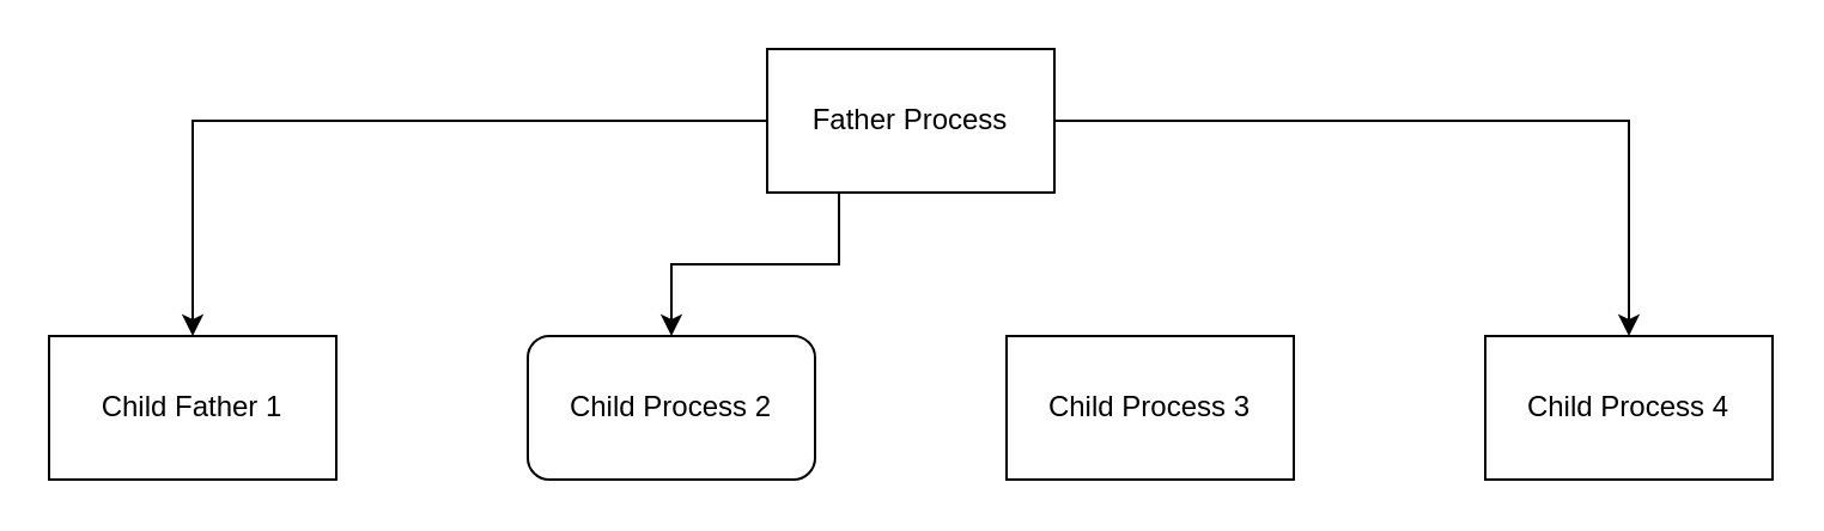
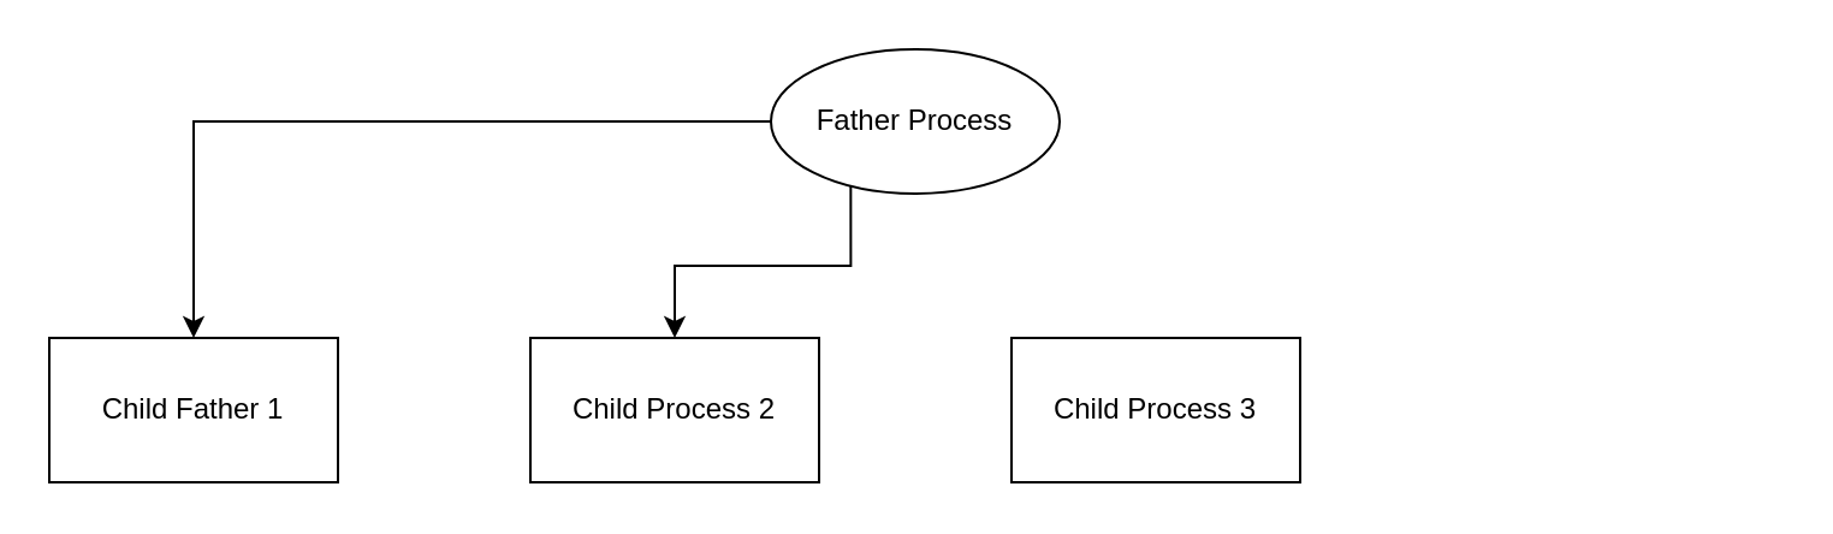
- <mxCell id="5" value="Father Process" style="rounded=0;whiteSpace=wrap;html=1;" vertex="1" parent="1"><mxGeometry x="320" y="20" width="120" height="60" as="geometry" /></mxCell>
+ <mxCell id="5" value="Father Process" style="ellipse;whiteSpace=wrap;html=1;" vertex="1" parent="1"><mxGeometry x="320" y="20" width="120" height="60" as="geometry" /></mxCell>
- <mxCell id="4" style="edgeStyle=orthogonalEdgeStyle;rounded=0;orthogonalLoop=1;jettySize=auto;html=1;exitX=1;exitY=0.5;exitDx=0;exitDy=0;entryX=0.5;entryY=0;entryDx=0;entryDy=0;" edge="1" parent="1" source="5" target="7"><mxGeometry relative="1" as="geometry" /></mxCell>
- <mxCell id="9" value="Child Process 2" style="whiteSpace=wrap;html=1;rounded=1;" vertex="1" parent="1"><mxGeometry x="220" y="140" width="120" height="60" as="geometry" /></mxCell>
+ <mxCell id="9" value="Child Process 2" style="rounded=0;whiteSpace=wrap;html=1;" vertex="1" parent="1"><mxGeometry x="220" y="140" width="120" height="60" as="geometry" /></mxCell>
- <mxCell id="7" value="Child Process 4" style="rounded=0;whiteSpace=wrap;html=1;" vertex="1" parent="1"><mxGeometry x="620" y="140" width="120" height="60" as="geometry" /></mxCell>
